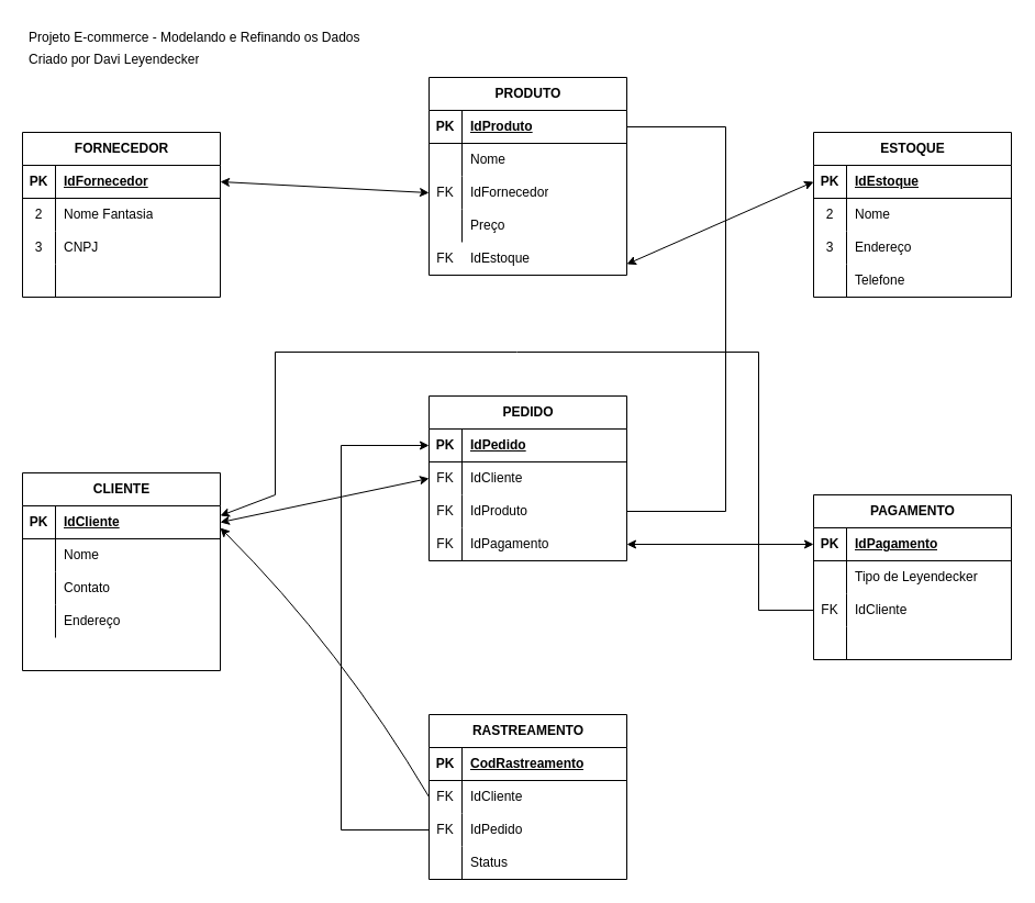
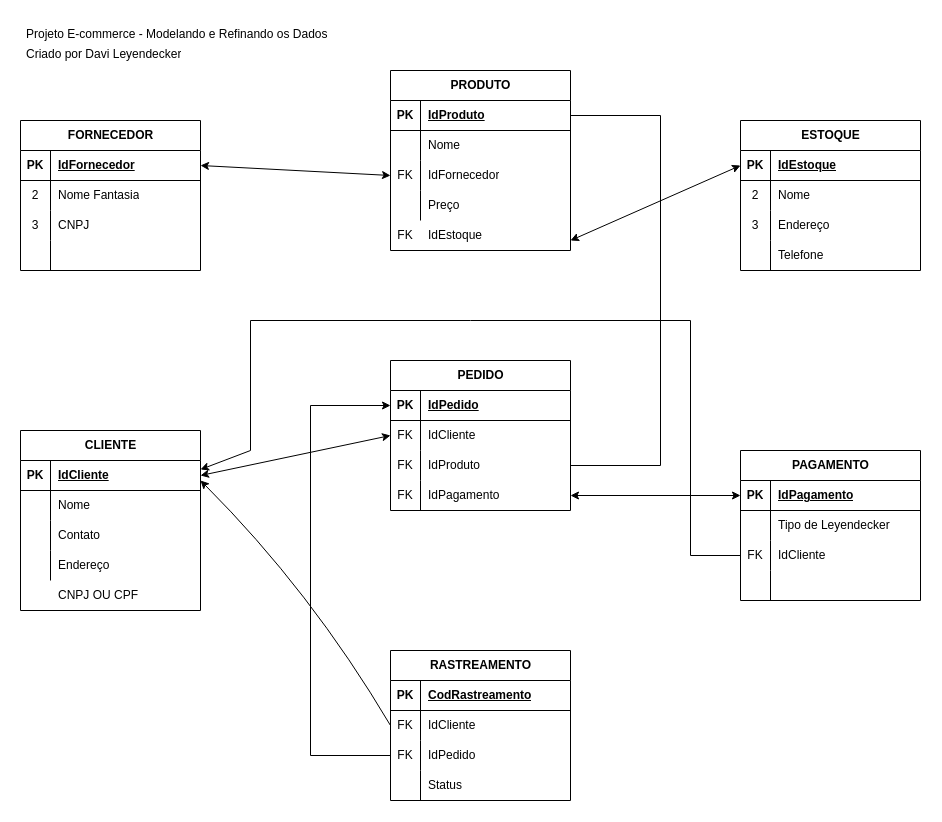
+ <mxCell id="95" value="CNPJ OU CPF" style="shape=partialRectangle;connectable=0;fillColor=none;top=0;left=0;bottom=0;right=0;align=left;spacingLeft=6;overflow=hidden;whiteSpace=wrap;html=1;" vertex="1" parent="1"><mxGeometry x="50" y="580" width="150" height="30" as="geometry"><mxRectangle width="150" height="30" as="alternateBounds" /></mxGeometry></mxCell>
